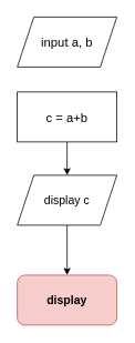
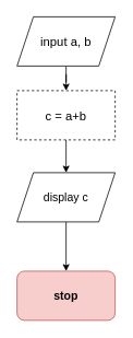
+ <mxCell id="3" value="" style="edgeStyle=orthogonalEdgeStyle;rounded=0;orthogonalLoop=1;jettySize=auto;html=1;" parent="1" source="4" target="6" edge="1"><mxGeometry relative="1" as="geometry" /></mxCell>
- <mxCell id="6" value="c = a+b" style="rounded=0;whiteSpace=wrap;html=1;fontSize=15;" parent="1" vertex="1"><mxGeometry x="20" y="110" width="120" height="60" as="geometry" /></mxCell>
+ <mxCell id="6" value="c = a+b" style="rounded=0;whiteSpace=wrap;html=1;fontSize=15;dashed=1;" parent="1" vertex="1"><mxGeometry x="20" y="110" width="120" height="60" as="geometry" /></mxCell>
- <mxCell id="2" value="display" style="rounded=1;whiteSpace=wrap;html=1;fillColor=#f8cecc;strokeColor=#b85450;fontStyle=1;fontSize=14;" parent="1" vertex="1"><mxGeometry x="20" y="330" width="120" height="60" as="geometry" /></mxCell>
+ <mxCell id="2" value="stop" style="rounded=1;whiteSpace=wrap;html=1;fillColor=#f8cecc;strokeColor=#b85450;fontStyle=1;fontSize=14;" parent="1" vertex="1"><mxGeometry x="20" y="330" width="120" height="60" as="geometry" /></mxCell>
